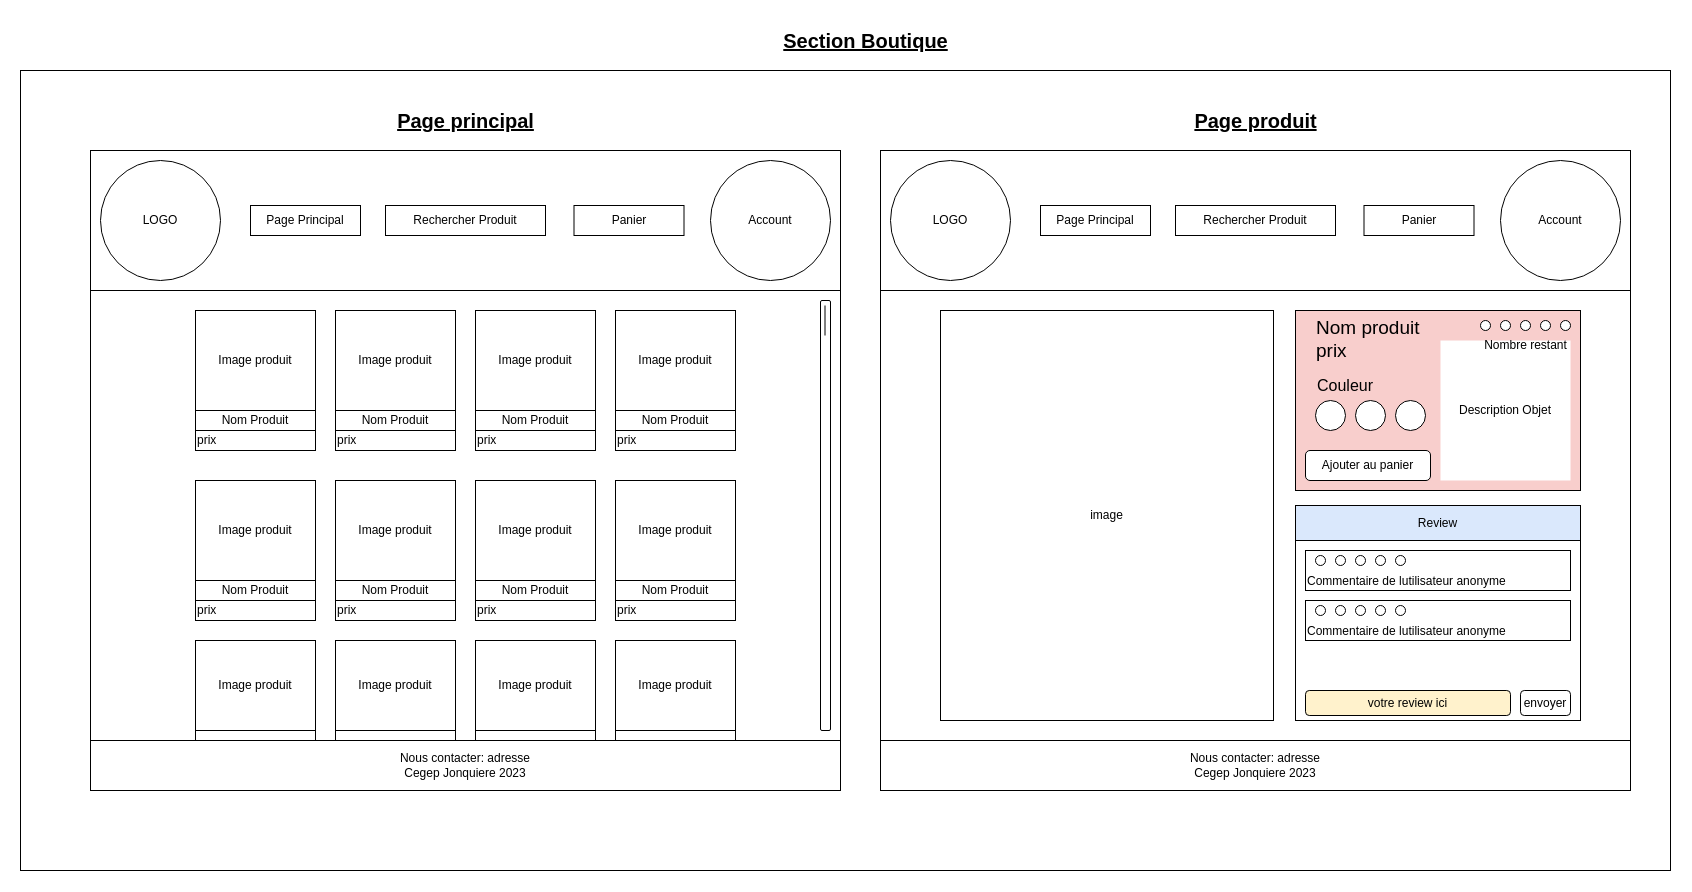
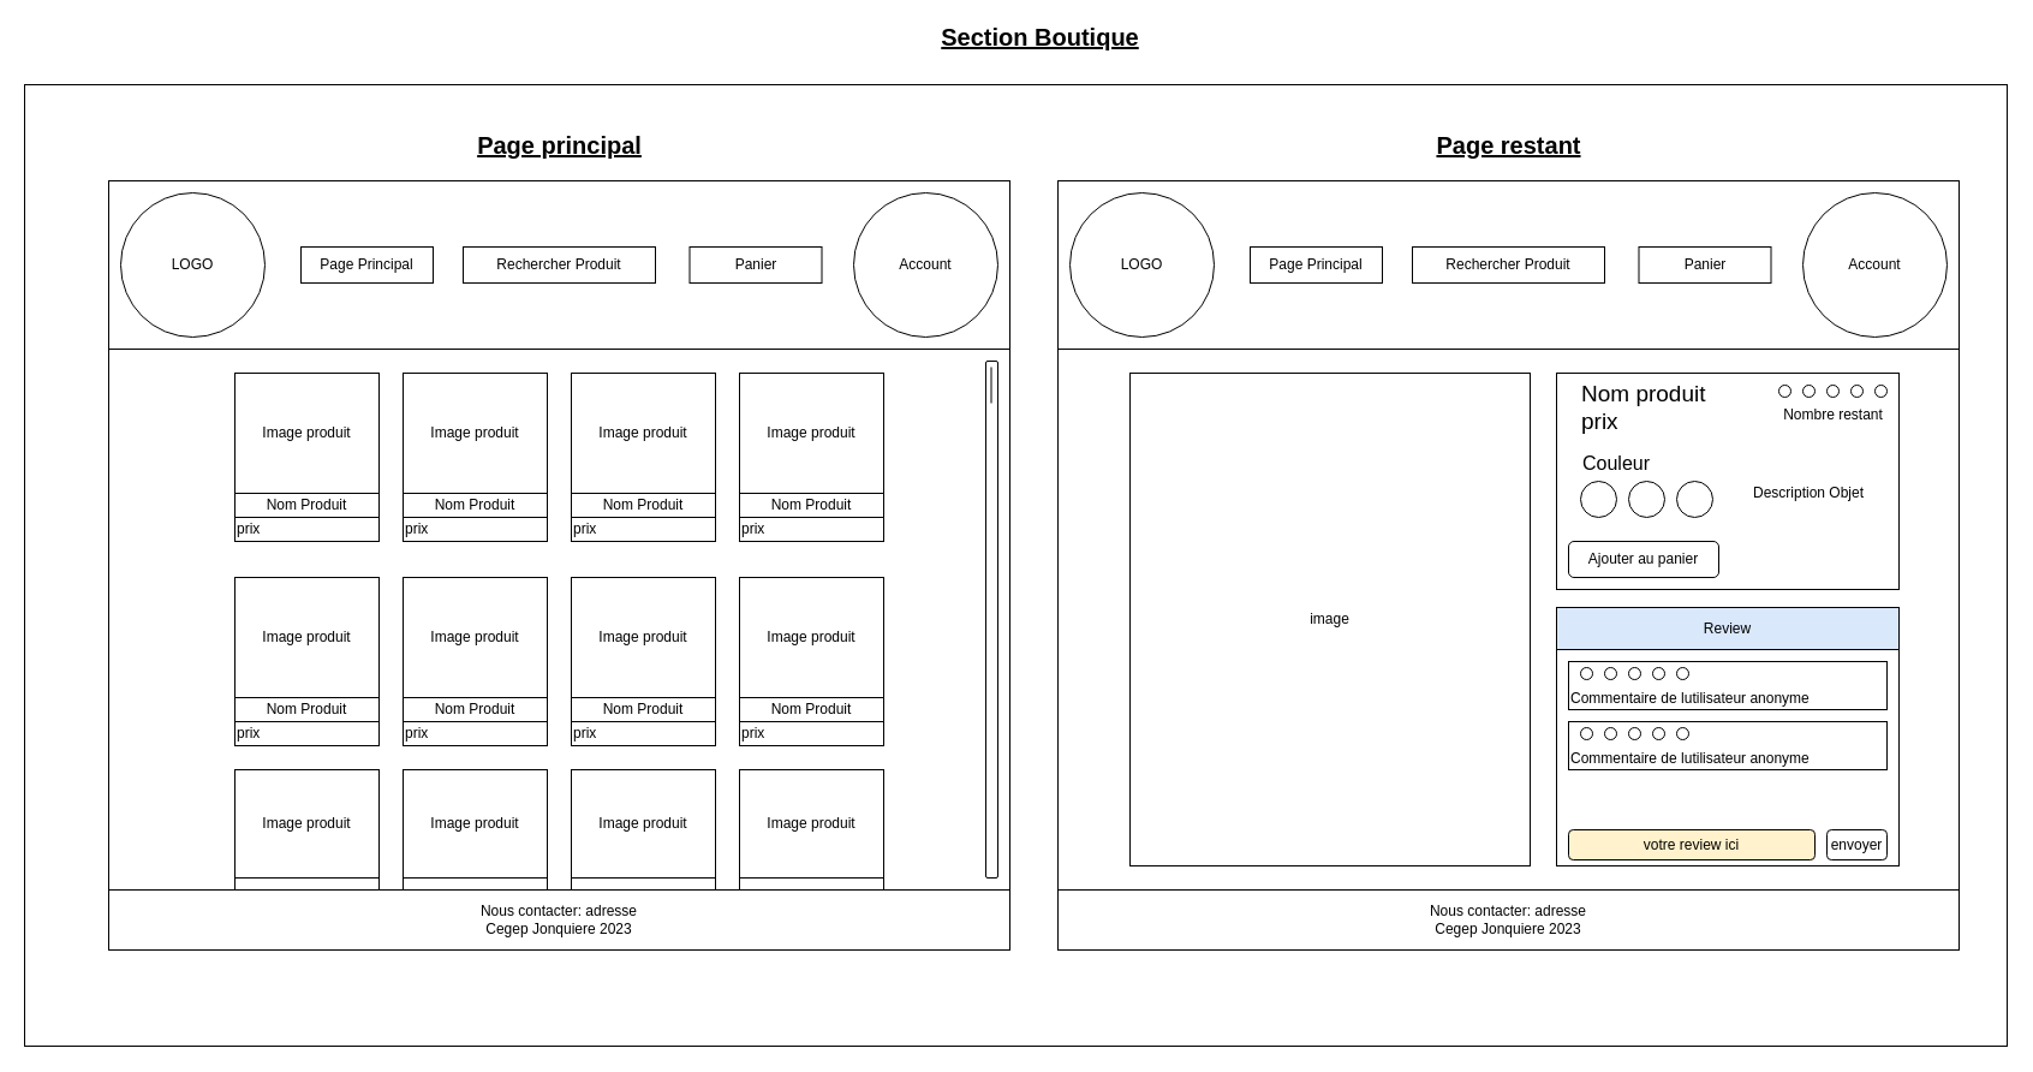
- <mxCell id="7" value="Section Boutique" style="text;html=1;align=center;verticalAlign=middle;resizable=0;points=[];autosize=1;strokeColor=none;fillColor=none;fontStyle=5;fontSize=20;" vertex="1" parent="1"><mxGeometry x="770" y="20" width="190" height="40" as="geometry" /></mxCell>
+ <mxCell id="7" value="Section Boutique" style="text;html=1;align=center;verticalAlign=middle;resizable=0;points=[];autosize=1;strokeColor=none;fillColor=none;fontStyle=5;fontSize=20;" vertex="1" parent="1"><mxGeometry x="770" y="10" width="190" height="40" as="geometry" /></mxCell>
- <mxCell id="51" value="Page produit" style="text;html=1;align=center;verticalAlign=middle;resizable=0;points=[];autosize=1;strokeColor=none;fillColor=none;fontStyle=5;fontSize=20;" vertex="1" parent="1"><mxGeometry x="1185" y="100" width="140" height="40" as="geometry" /></mxCell>
+ <mxCell id="51" value="Page restant" style="text;html=1;align=center;verticalAlign=middle;resizable=0;points=[];autosize=1;strokeColor=none;fillColor=none;fontStyle=5;fontSize=20;" vertex="1" parent="1"><mxGeometry x="1185" y="100" width="140" height="40" as="geometry" /></mxCell>
- <mxCell id="73" value="&lt;font style=&quot;font-size: 19px;&quot;&gt;Nom produit&lt;br&gt;prix&lt;br&gt;&lt;/font&gt;" style="rounded=0;whiteSpace=wrap;html=1;align=left;verticalAlign=top;spacingLeft=19;fillColor=#f8cecc;" vertex="1" parent="1"><mxGeometry x="1295" y="310" width="285" height="180" as="geometry" /></mxCell>
+ <mxCell id="73" value="&lt;font style=&quot;font-size: 19px;&quot;&gt;Nom produit&lt;br&gt;prix&lt;br&gt;&lt;/font&gt;" style="rounded=0;whiteSpace=wrap;html=1;align=left;verticalAlign=top;spacingLeft=19;" vertex="1" parent="1"><mxGeometry x="1295" y="310" width="285" height="180" as="geometry" /></mxCell>
